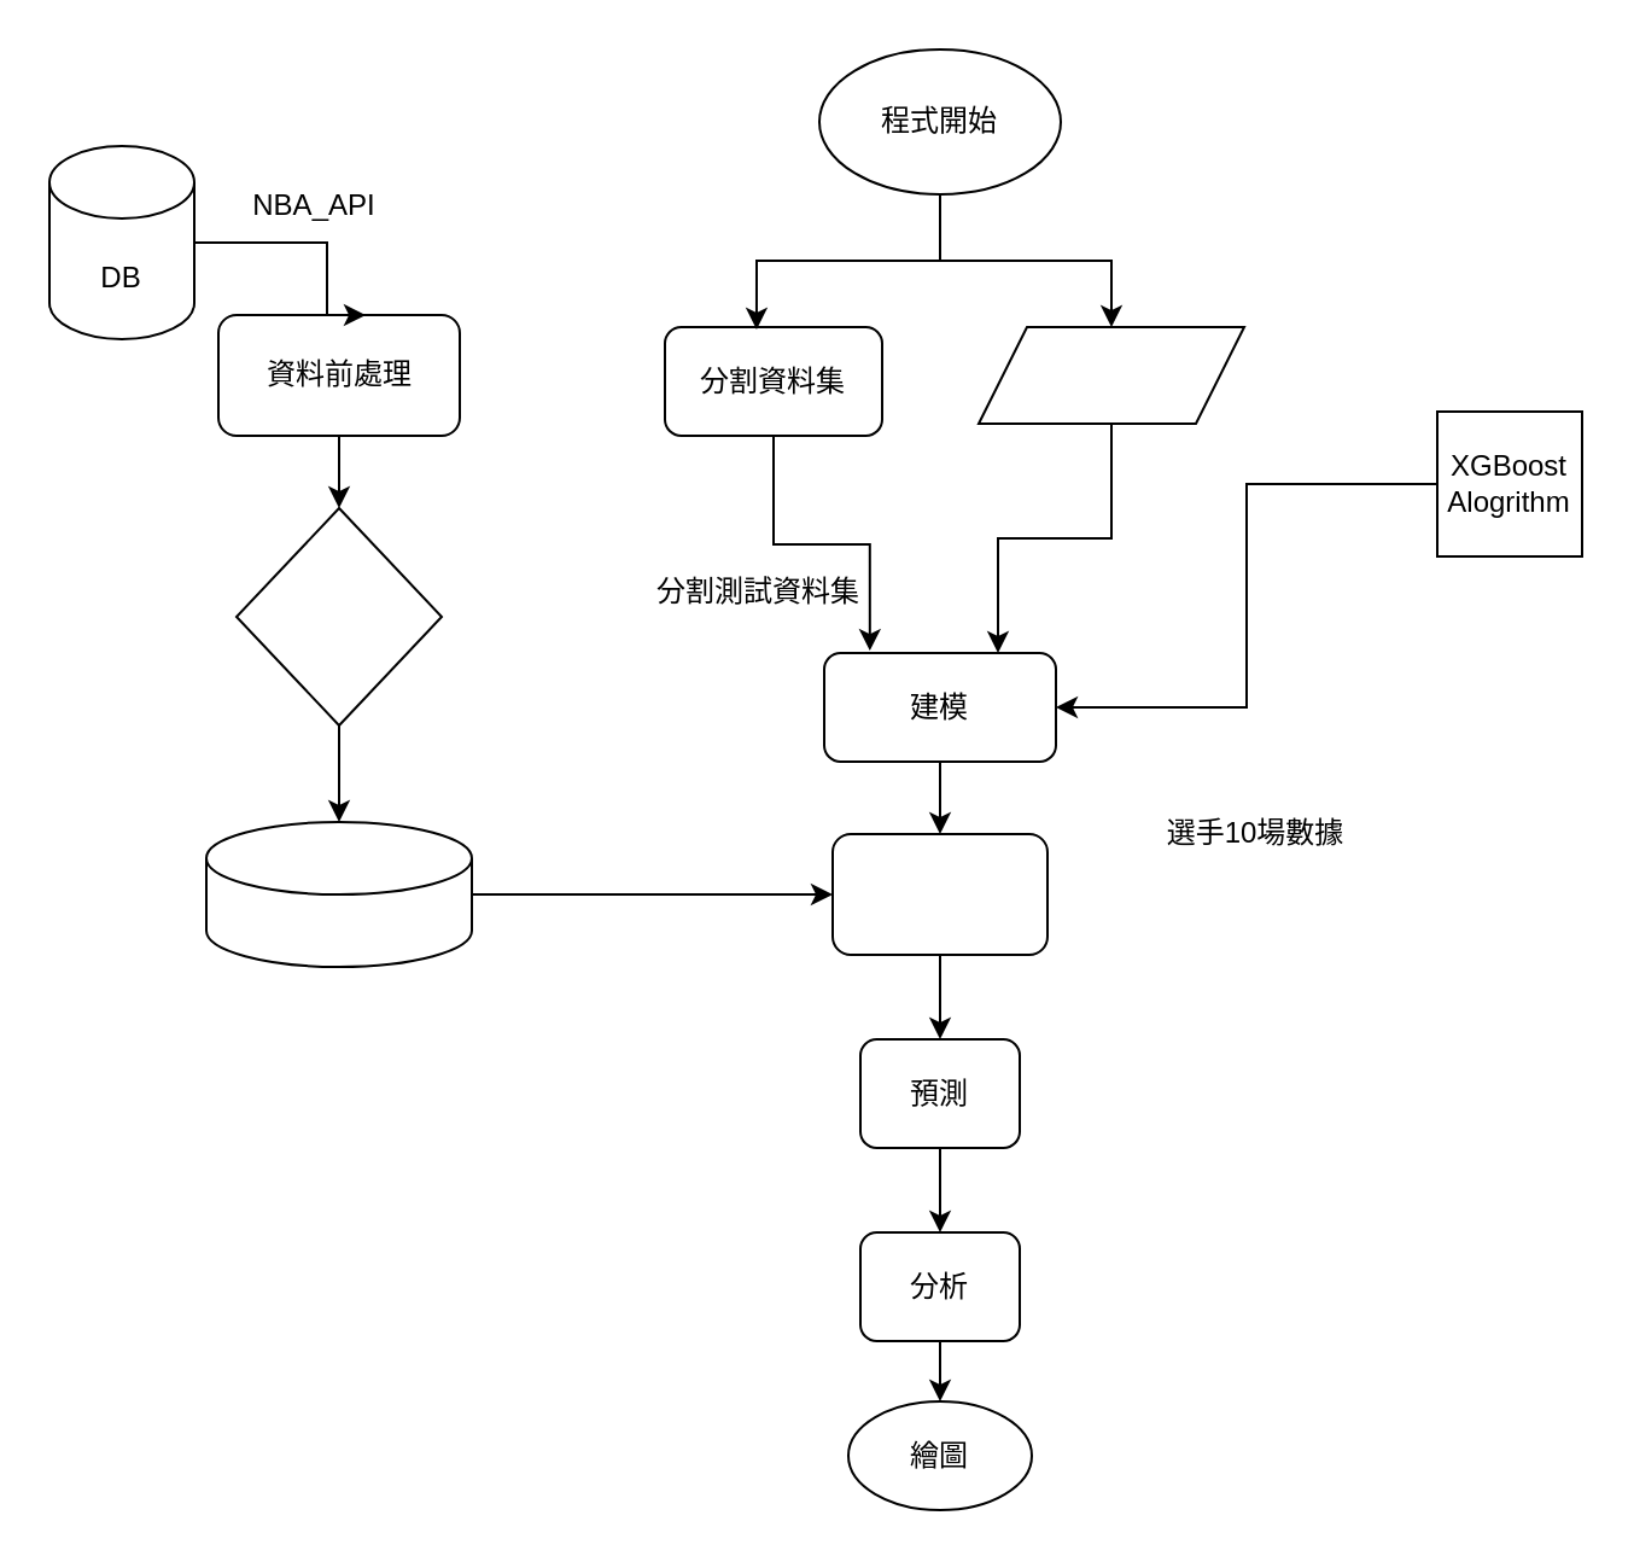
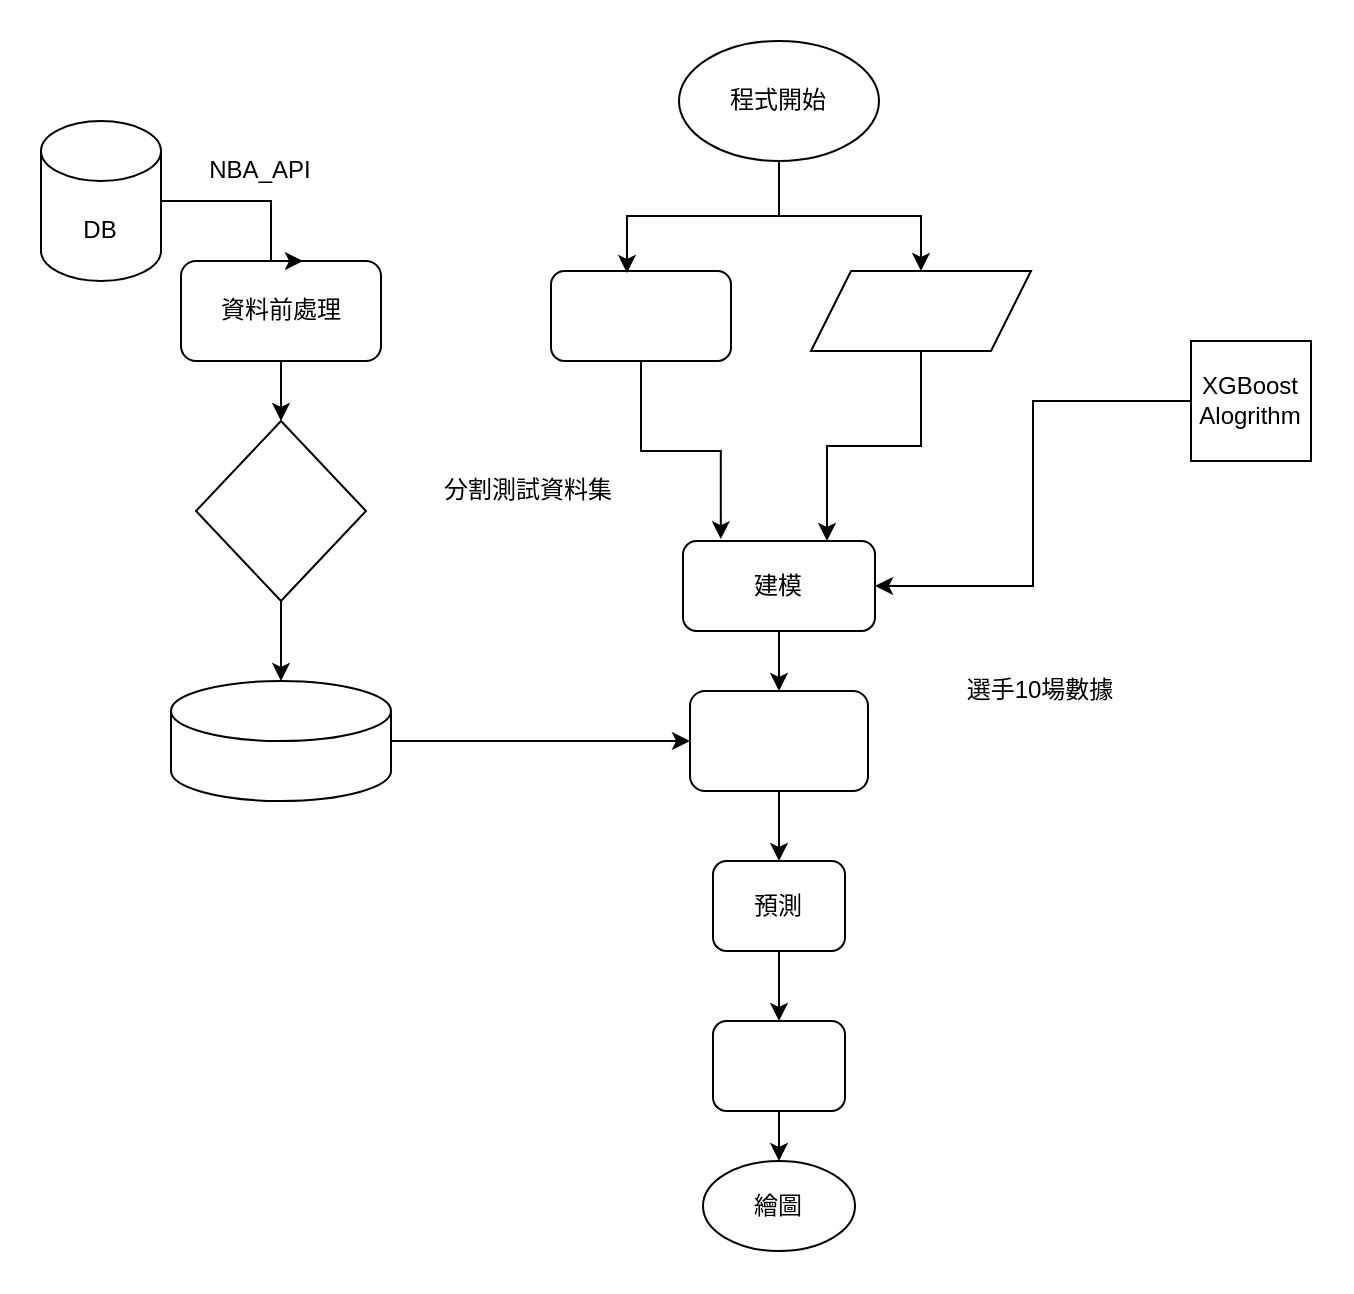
- <mxCell id="21" value="分割資料集" style="text;html=1;align=center;verticalAlign=middle;whiteSpace=wrap;rounded=0;" parent="1" vertex="1"><mxGeometry x="285" y="142.5" width="70" height="30" as="geometry" /></mxCell>
- <mxCell id="30" value="分割測試資料集" style="text;html=1;align=center;verticalAlign=middle;whiteSpace=wrap;rounded=0;" parent="1" vertex="1"><mxGeometry x="269" y="230" width="90" height="30" as="geometry" /></mxCell>
+ <mxCell id="30" value="分割測試資料集" style="text;html=1;align=center;verticalAlign=middle;whiteSpace=wrap;rounded=0;" parent="1" vertex="1"><mxGeometry x="219" y="230" width="90" height="30" as="geometry" /></mxCell>
- <mxCell id="38" value="分析" style="text;html=1;align=center;verticalAlign=middle;whiteSpace=wrap;rounded=0;" vertex="1" parent="1"><mxGeometry x="359" y="517.5" width="60" height="30" as="geometry" /></mxCell>
